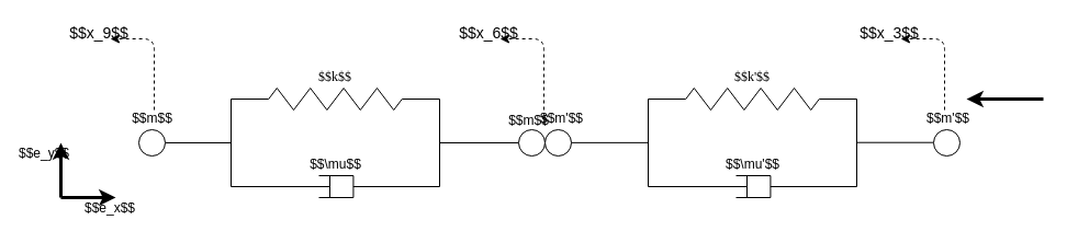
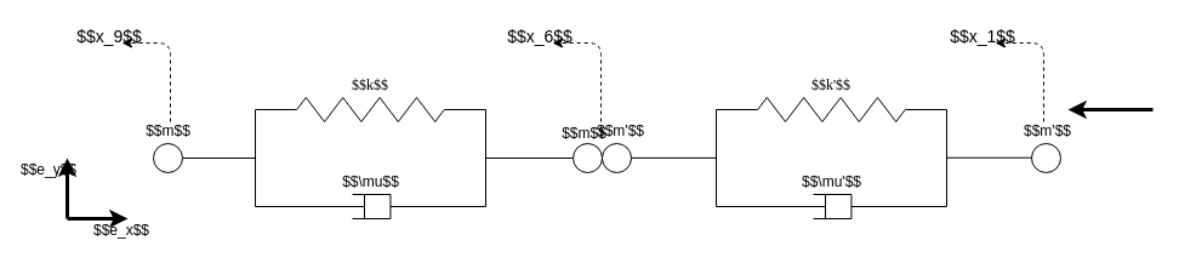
- <mxCell id="54" value="&lt;font style=&quot;font-size: 14px&quot;&gt;$$x_3$$&lt;/font&gt;" style="text;html=1;strokeColor=none;fillColor=none;align=center;verticalAlign=middle;whiteSpace=wrap;rounded=0;" vertex="1" parent="53"><mxGeometry x="45" width="40" height="20" as="geometry" /></mxCell>
+ <mxCell id="54" value="&lt;font style=&quot;font-size: 14px&quot;&gt;$$x_1$$&lt;/font&gt;" style="text;html=1;strokeColor=none;fillColor=none;align=center;verticalAlign=middle;whiteSpace=wrap;rounded=0;" vertex="1" parent="53"><mxGeometry x="45" width="40" height="20" as="geometry" /></mxCell>
